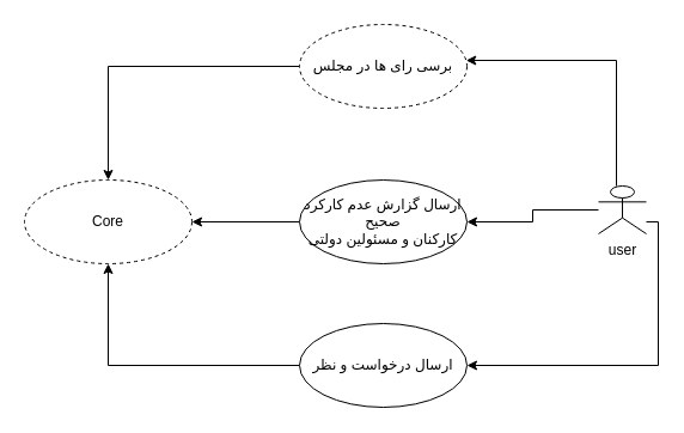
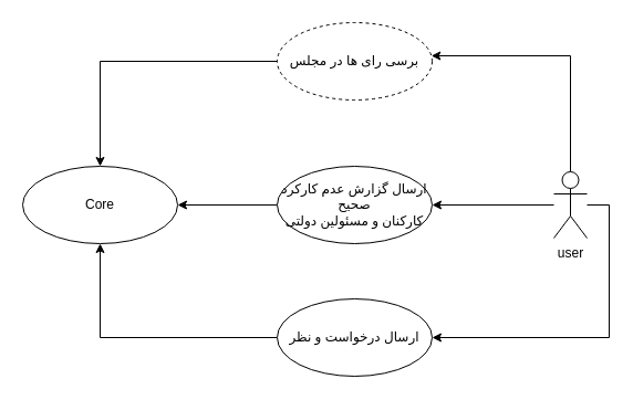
- <mxCell id="11" value="user" style="shape=umlActor;verticalLabelPosition=bottom;verticalAlign=top;html=1;gradientColor=none;fillColor=default;" vertex="1" parent="1"><mxGeometry x="500" y="155" width="40" height="40" as="geometry" /></mxCell>
+ <mxCell id="11" value="user" style="shape=umlActor;verticalLabelPosition=bottom;verticalAlign=top;html=1;gradientColor=none;fillColor=default;" vertex="1" parent="1"><mxGeometry x="500" y="155" width="30" height="60" as="geometry" /></mxCell>
- <mxCell id="12" value="Core" style="ellipse;whiteSpace=wrap;html=1;dashed=1;" vertex="1" parent="1"><mxGeometry x="20" y="150" width="140" height="70" as="geometry" /></mxCell>
+ <mxCell id="12" value="Core" style="ellipse;whiteSpace=wrap;html=1;" vertex="1" parent="1"><mxGeometry x="20" y="150" width="140" height="70" as="geometry" /></mxCell>
